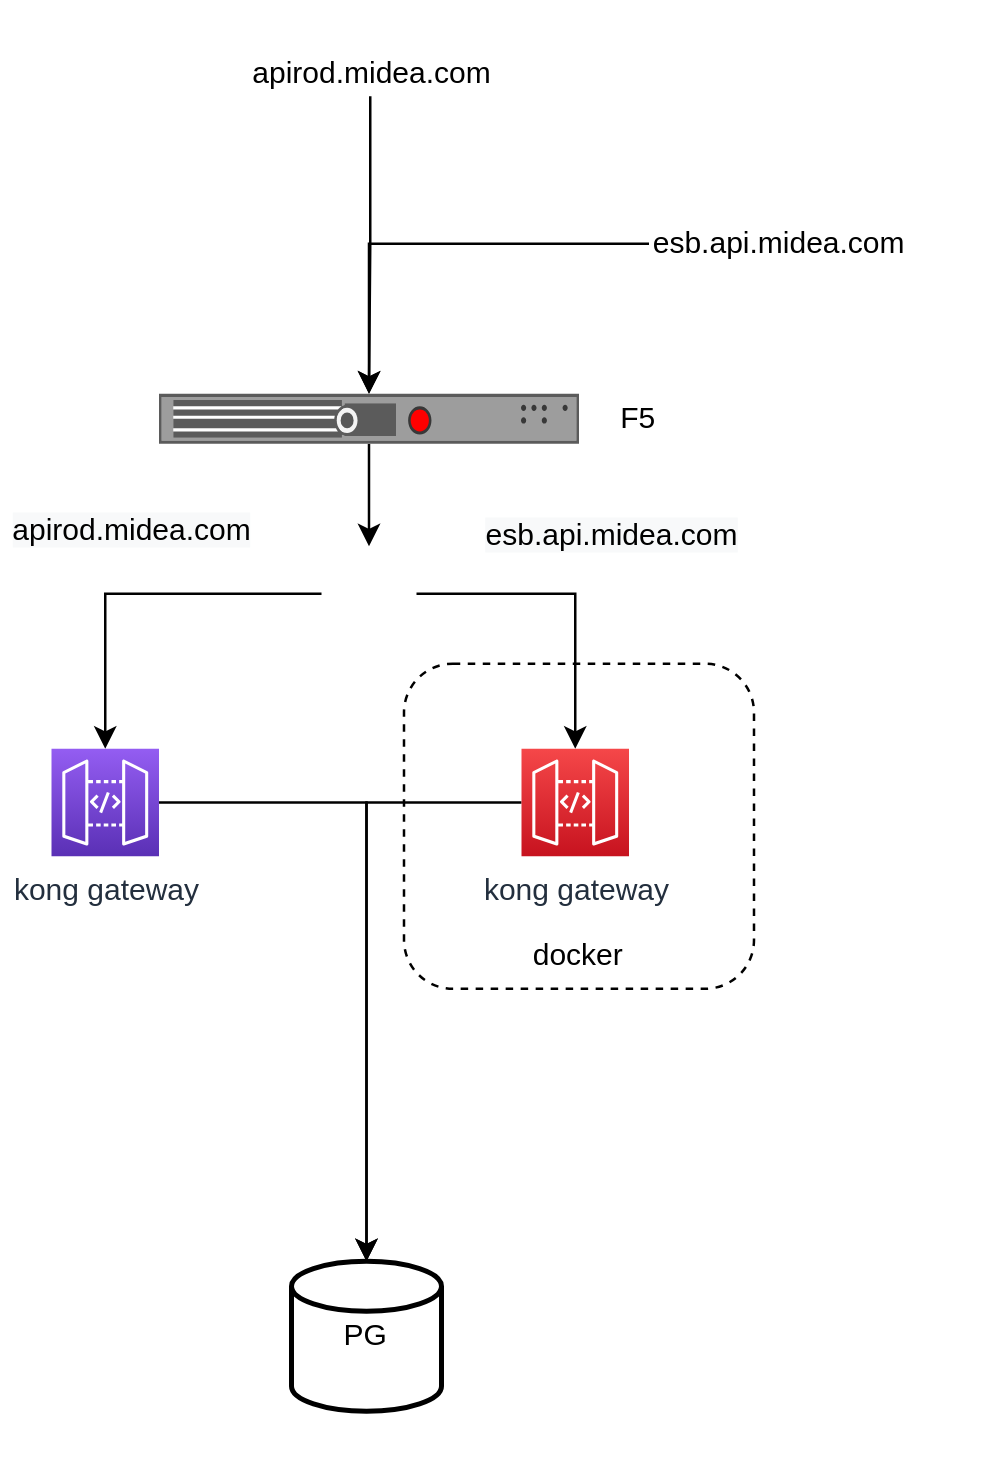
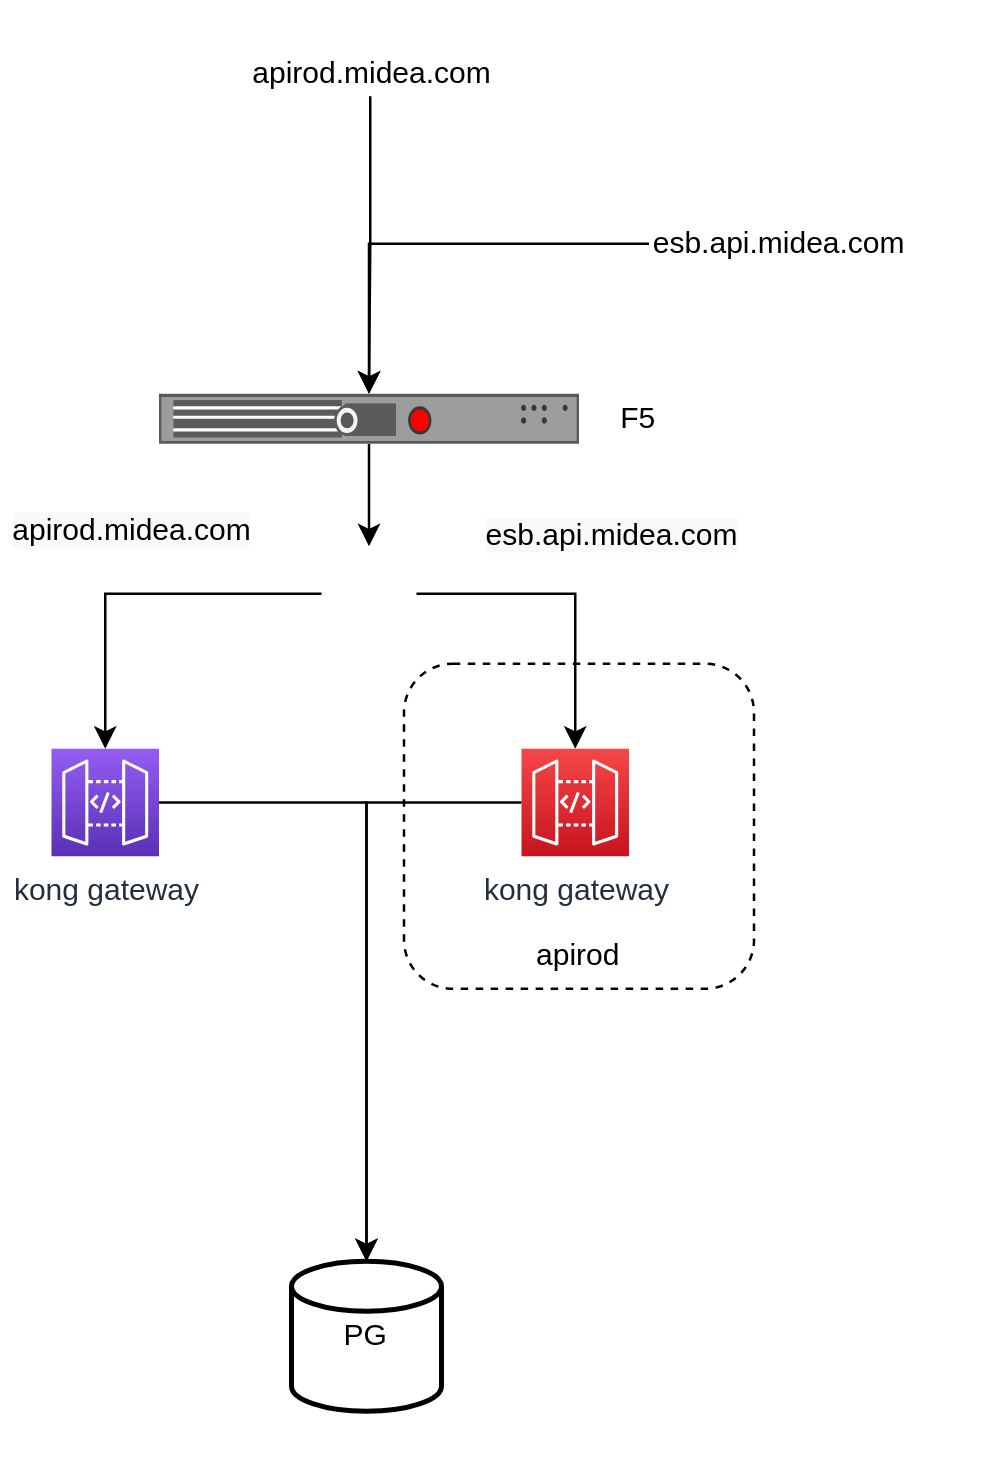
- <mxCell id="20" value="docker" style="text;html=1;strokeColor=none;fillColor=none;align=center;verticalAlign=middle;whiteSpace=wrap;rounded=0;dashed=1;" vertex="1" parent="1"><mxGeometry x="211" y="372" width="40" height="20" as="geometry" /></mxCell>
+ <mxCell id="20" value="apirod" style="text;html=1;strokeColor=none;fillColor=none;align=center;verticalAlign=middle;whiteSpace=wrap;rounded=0;dashed=1;" vertex="1" parent="1"><mxGeometry x="211" y="372" width="40" height="20" as="geometry" /></mxCell>
